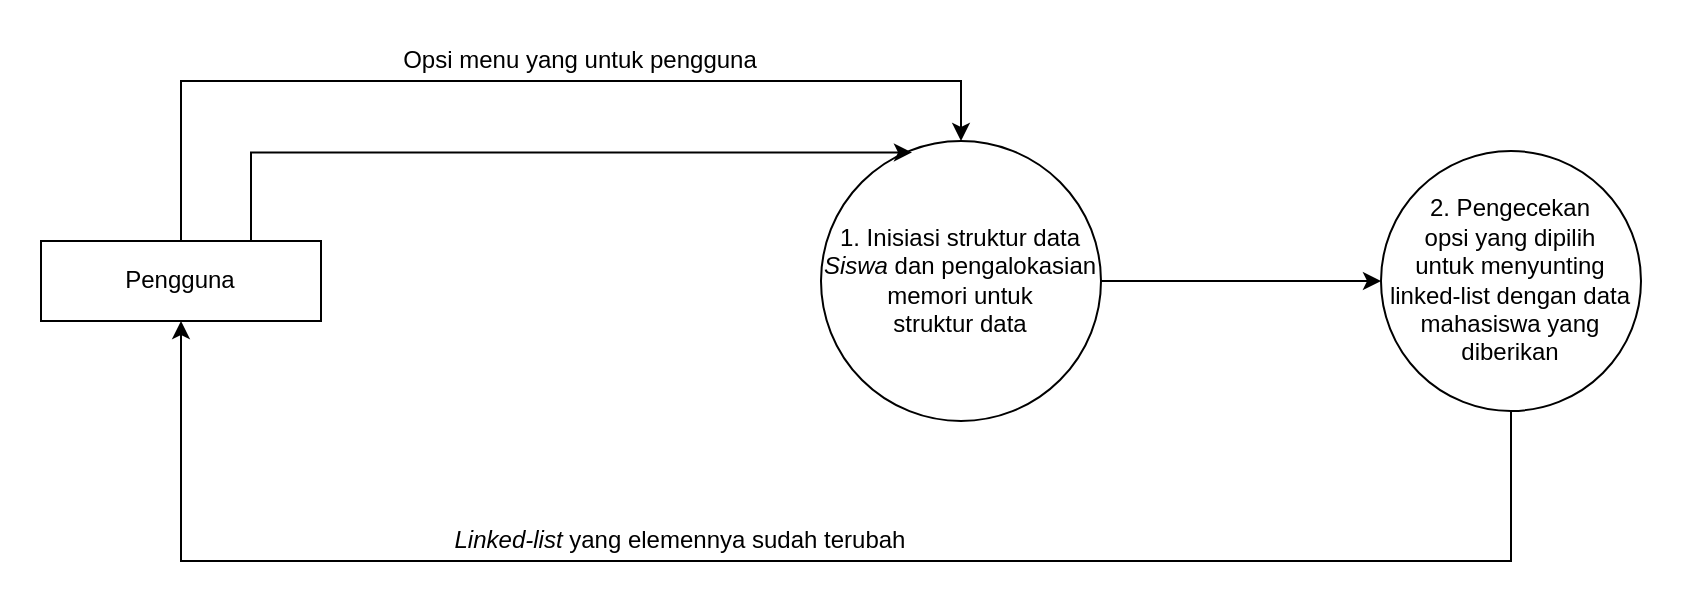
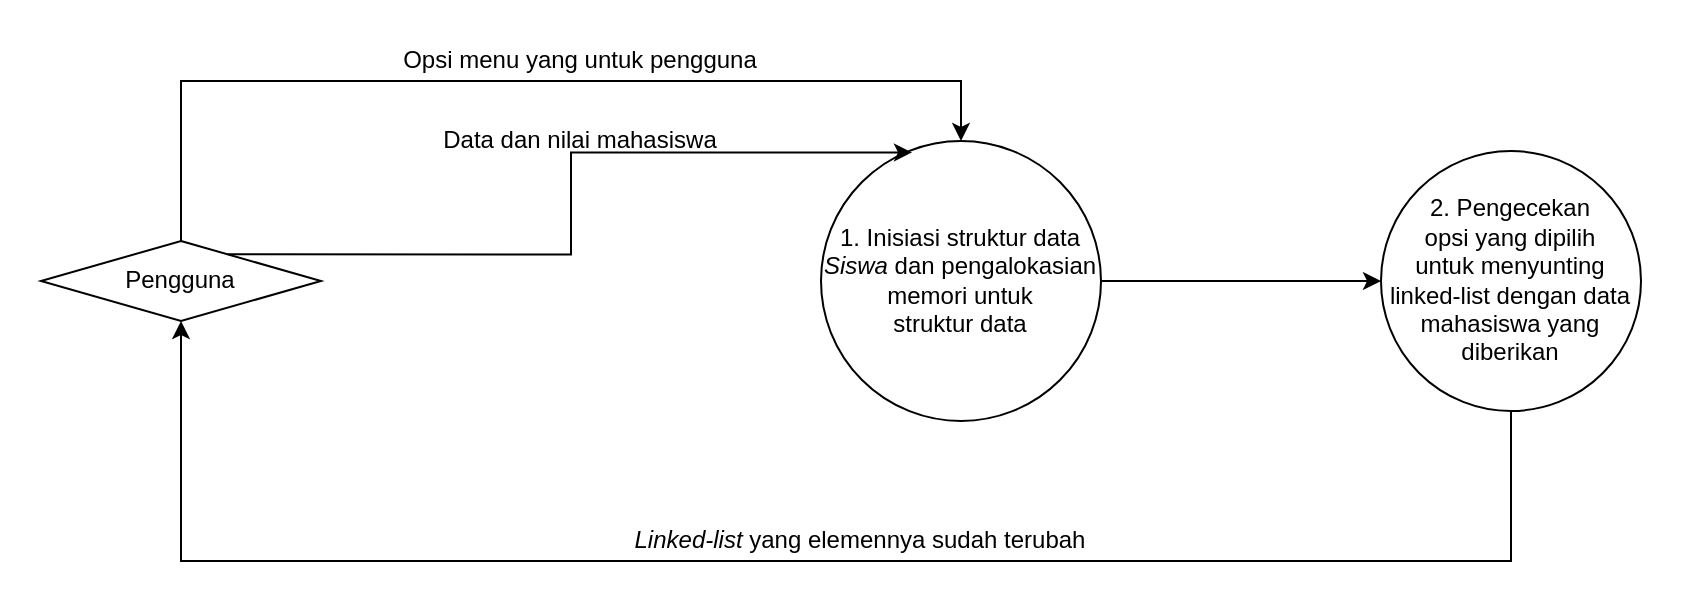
+ <mxCell id="10" value="Data dan nilai mahasiswa" style="text;html=1;align=center;verticalAlign=middle;whiteSpace=wrap;rounded=0;" parent="1" vertex="1"><mxGeometry x="190" y="60" width="200" height="20" as="geometry" /></mxCell>
- <mxCell id="2" value="Pengguna" style="rounded=0;whiteSpace=wrap;html=1;" parent="1" vertex="1"><mxGeometry x="20" y="120" width="140" height="40" as="geometry" /></mxCell>
+ <mxCell id="2" value="Pengguna" style="rhombus;whiteSpace=wrap;html=1;" parent="1" vertex="1"><mxGeometry x="20" y="120" width="140" height="40" as="geometry" /></mxCell>
- <mxCell id="8" value="&lt;i&gt;Linked-list &lt;/i&gt;yang elemennya sudah terubah" style="text;html=1;align=center;verticalAlign=middle;whiteSpace=wrap;rounded=0;" parent="1" vertex="1"><mxGeometry x="220" y="260" width="240" height="20" as="geometry" /></mxCell>
+ <mxCell id="8" value="&lt;i&gt;Linked-list &lt;/i&gt;yang elemennya sudah terubah" style="text;html=1;align=center;verticalAlign=middle;whiteSpace=wrap;rounded=0;" parent="1" vertex="1"><mxGeometry x="310" y="260" width="240" height="20" as="geometry" /></mxCell>
